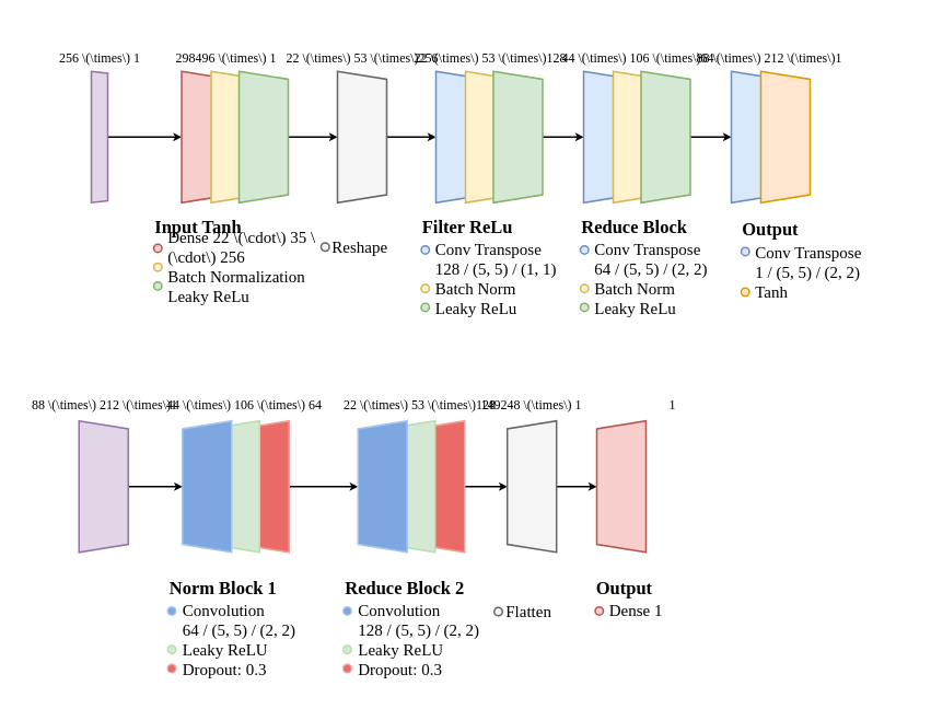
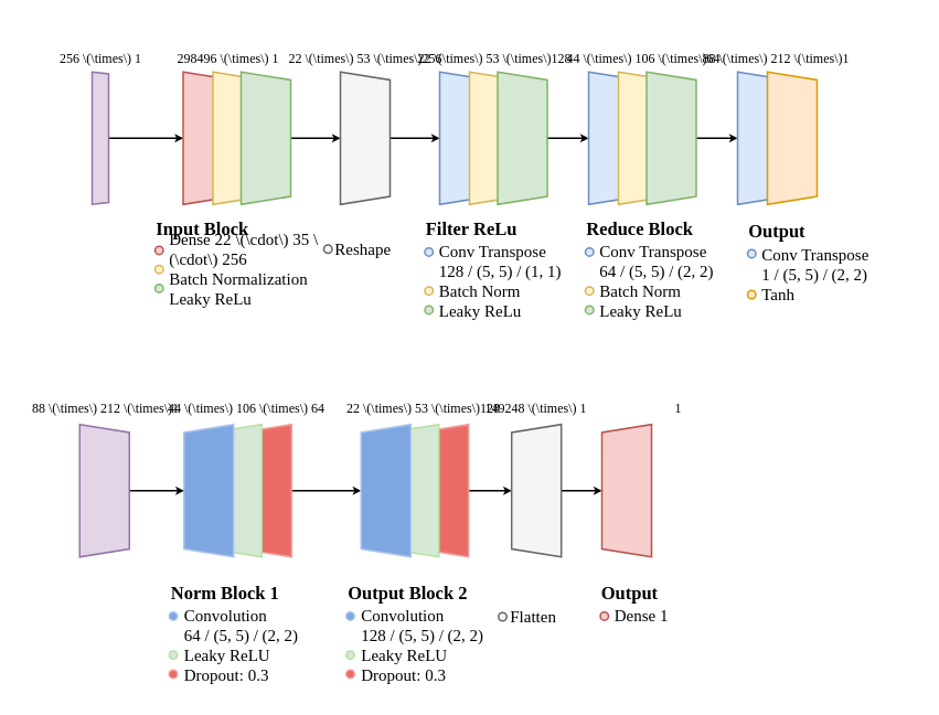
- <mxCell id="5" value="Input Tanh" style="text;html=1;strokeColor=none;fillColor=none;align=left;verticalAlign=middle;whiteSpace=wrap;rounded=0;fontFamily=Times New Roman;fontStyle=1;fontSize=11;" parent="4" vertex="1"><mxGeometry x="12" y="-4.75" width="80" height="30" as="geometry" /></mxCell>
+ <mxCell id="5" value="Input Block" style="text;html=1;strokeColor=none;fillColor=none;align=left;verticalAlign=middle;whiteSpace=wrap;rounded=0;fontFamily=Times New Roman;fontStyle=1;fontSize=11;" parent="4" vertex="1"><mxGeometry x="12" y="-4.75" width="80" height="30" as="geometry" /></mxCell>
- <mxCell id="69" value="Reduce Block 2" style="text;html=1;strokeColor=none;fillColor=none;align=left;verticalAlign=middle;whiteSpace=wrap;rounded=0;fontFamily=Times New Roman;fontStyle=1;fontSize=11;" parent="68" vertex="1"><mxGeometry width="80" height="30" as="geometry" /></mxCell>
+ <mxCell id="69" value="Output Block 2" style="text;html=1;strokeColor=none;fillColor=none;align=left;verticalAlign=middle;whiteSpace=wrap;rounded=0;fontFamily=Times New Roman;fontStyle=1;fontSize=11;" parent="68" vertex="1"><mxGeometry width="80" height="30" as="geometry" /></mxCell>
